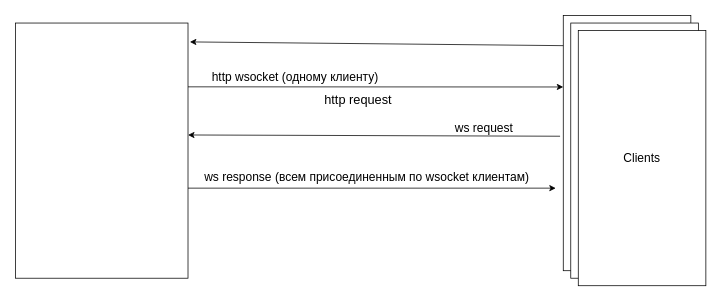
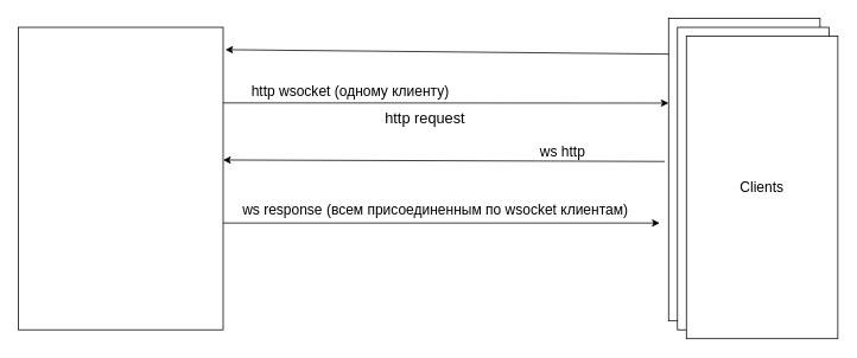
- <mxCell id="14" value="&lt;font style=&quot;font-size: 16px&quot;&gt;ws request&lt;/font&gt;" style="text;html=1;resizable=0;points=[];autosize=1;align=left;verticalAlign=top;spacingTop=-4;" parent="1" vertex="1"><mxGeometry x="604" y="158" width="90" height="20" as="geometry" /></mxCell>
+ <mxCell id="14" value="&lt;font style=&quot;font-size: 16px&quot;&gt;ws http&lt;/font&gt;" style="text;html=1;resizable=0;points=[];autosize=1;align=left;verticalAlign=top;spacingTop=-4;" parent="1" vertex="1"><mxGeometry x="604" y="158" width="90" height="20" as="geometry" /></mxCell>
